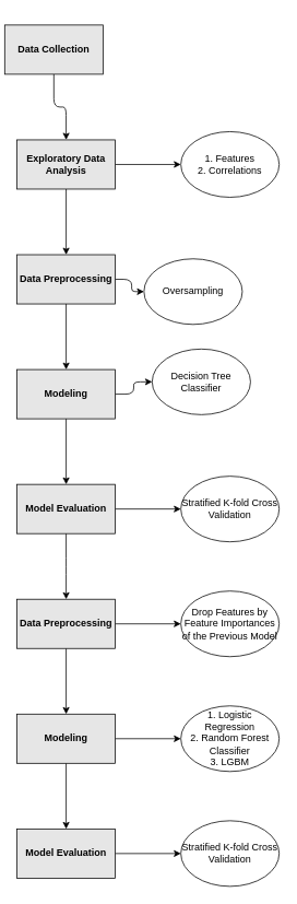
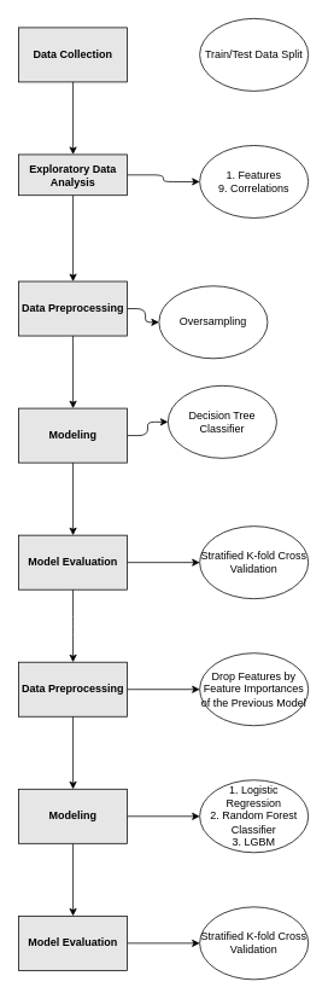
- <mxCell id="3" value="Data Collection" style="rounded=0;whiteSpace=wrap;html=1;sketch=0;fillColor=#E6E6E6;fontStyle=1" vertex="1" parent="1"><mxGeometry x="5" y="30" width="120" height="60" as="geometry" /></mxCell>
+ <mxCell id="3" value="Data Collection" style="rounded=0;whiteSpace=wrap;html=1;sketch=0;fillColor=#E6E6E6;fontStyle=1" vertex="1" parent="1"><mxGeometry x="20" y="30" width="120" height="60" as="geometry" /></mxCell>
+ <mxCell id="18" value="Train/Test Data Split" style="ellipse;whiteSpace=wrap;html=1;rounded=0;sketch=0;" vertex="1" parent="1"><mxGeometry x="220" y="20" width="120" height="80" as="geometry" /></mxCell>
- <mxCell id="6" value="Exploratory Data Analysis" style="rounded=0;whiteSpace=wrap;html=1;sketch=0;fillColor=#E6E6E6;fontStyle=1" vertex="1" parent="1"><mxGeometry x="20" y="170" width="120" height="60" as="geometry" /></mxCell>
+ <mxCell id="6" value="Exploratory Data Analysis" style="rounded=0;whiteSpace=wrap;html=1;sketch=0;fillColor=#E6E6E6;fontStyle=1" vertex="1" parent="1"><mxGeometry x="20" y="170" width="120" height="45" as="geometry" /></mxCell>
- <mxCell id="17" value="1. Features&lt;br&gt;2. Correlations" style="ellipse;whiteSpace=wrap;html=1;rounded=0;sketch=0;" vertex="1" parent="1"><mxGeometry x="220" y="160" width="120" height="80" as="geometry" /></mxCell>
+ <mxCell id="17" value="1. Features&lt;br&gt;9. Correlations" style="ellipse;whiteSpace=wrap;html=1;rounded=0;sketch=0;" vertex="1" parent="1"><mxGeometry x="220" y="160" width="120" height="80" as="geometry" /></mxCell>
